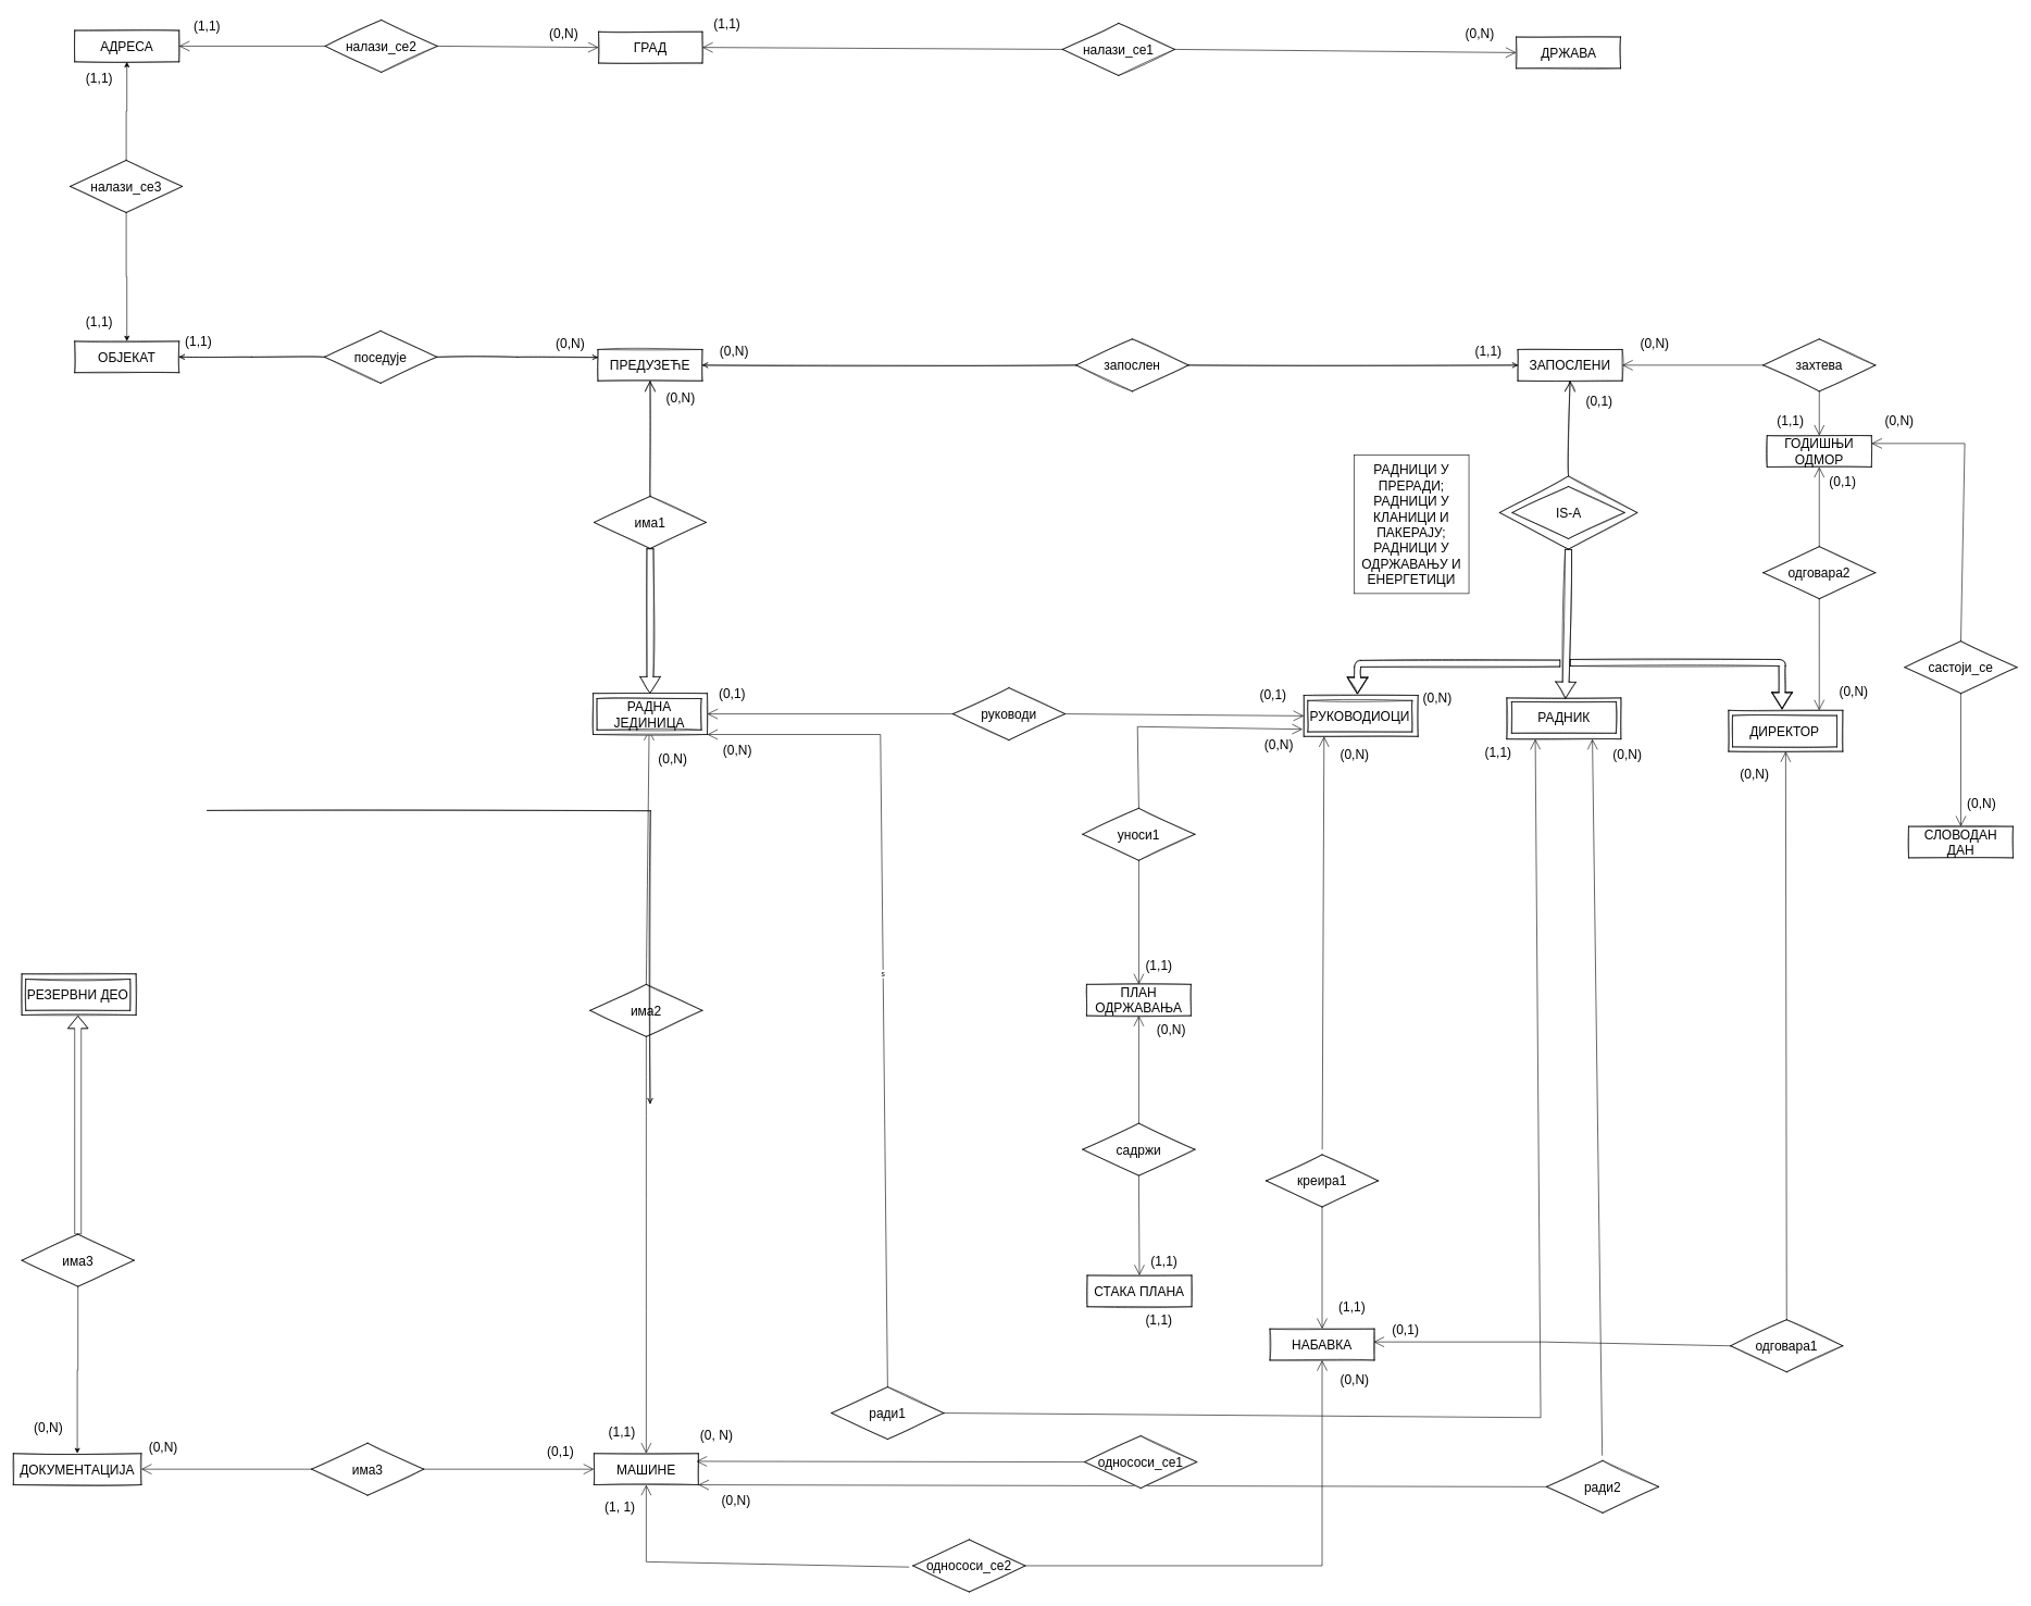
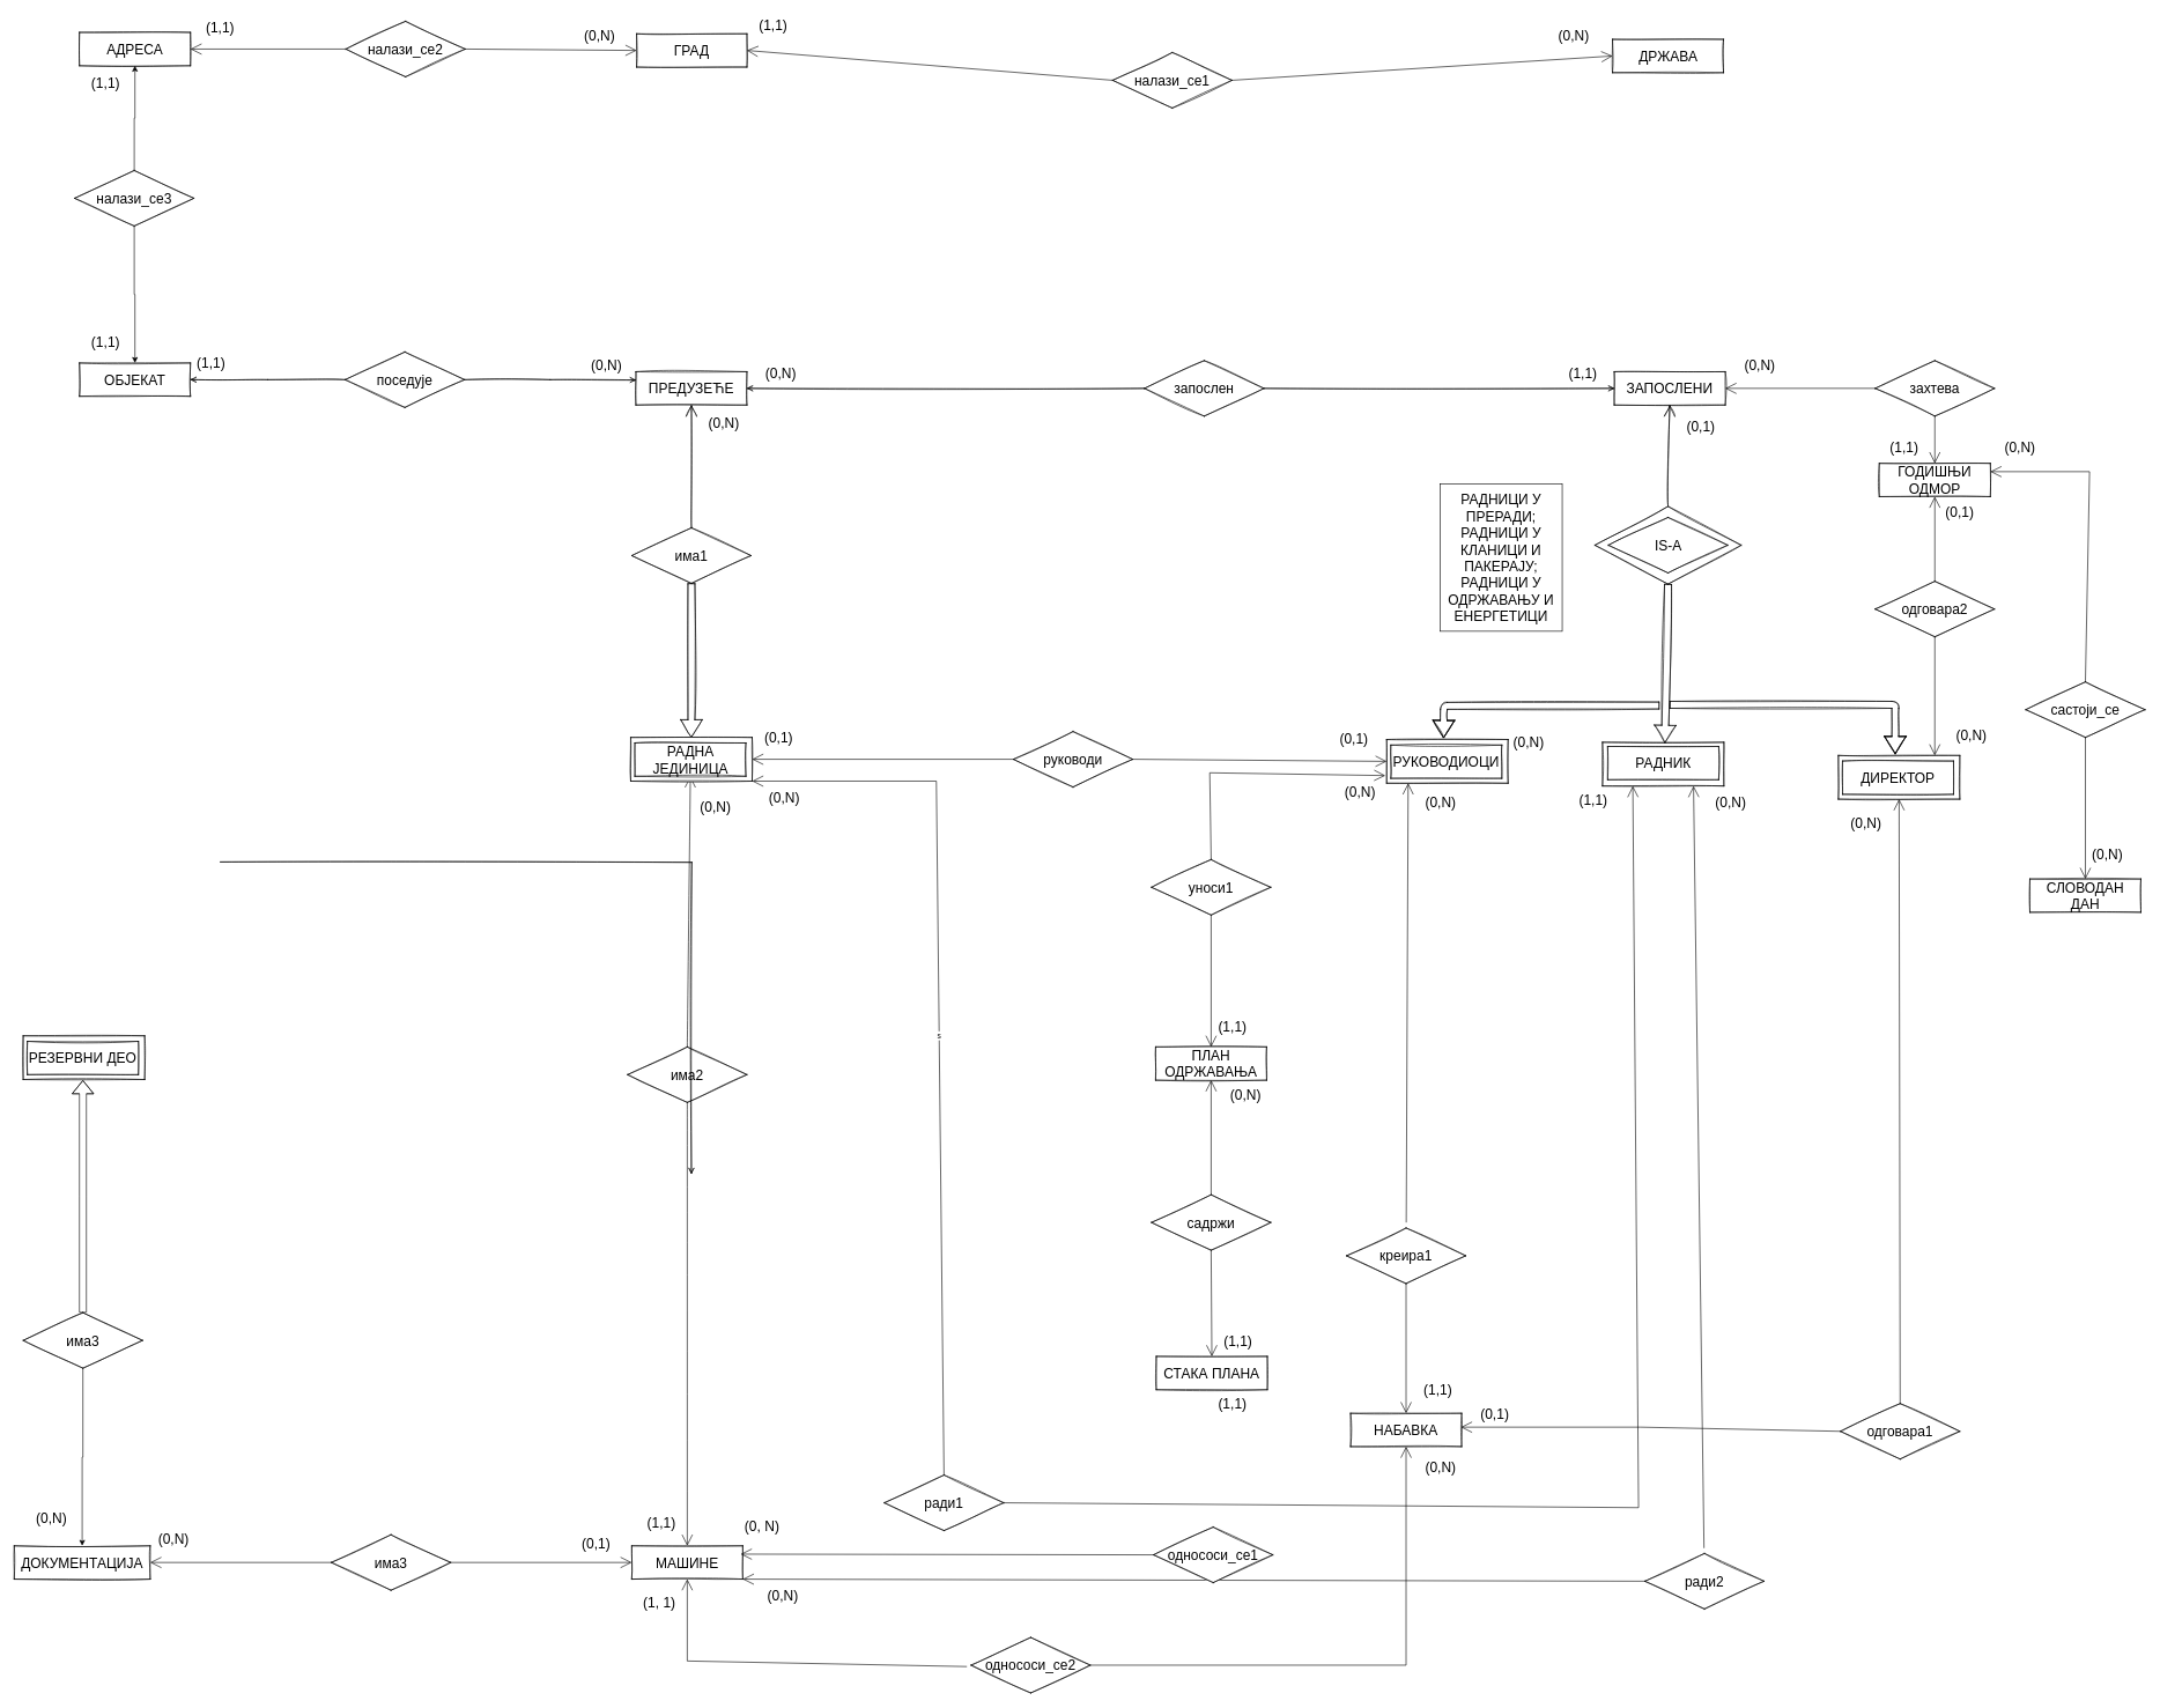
- <mxCell id="97" value="налази_се1" style="rhombus;whiteSpace=wrap;html=1;sketch=1;hachureGap=4;fontFamily=Helvetica;fontSize=20;" parent="1" vertex="1"><mxGeometry x="1628" y="35" width="172" height="80" as="geometry" /></mxCell>
+ <mxCell id="97" value="налази_се1" style="rhombus;whiteSpace=wrap;html=1;sketch=1;hachureGap=4;fontFamily=Helvetica;fontSize=20;" parent="1" vertex="1"><mxGeometry x="1603" y="75" width="172" height="80" as="geometry" /></mxCell>
